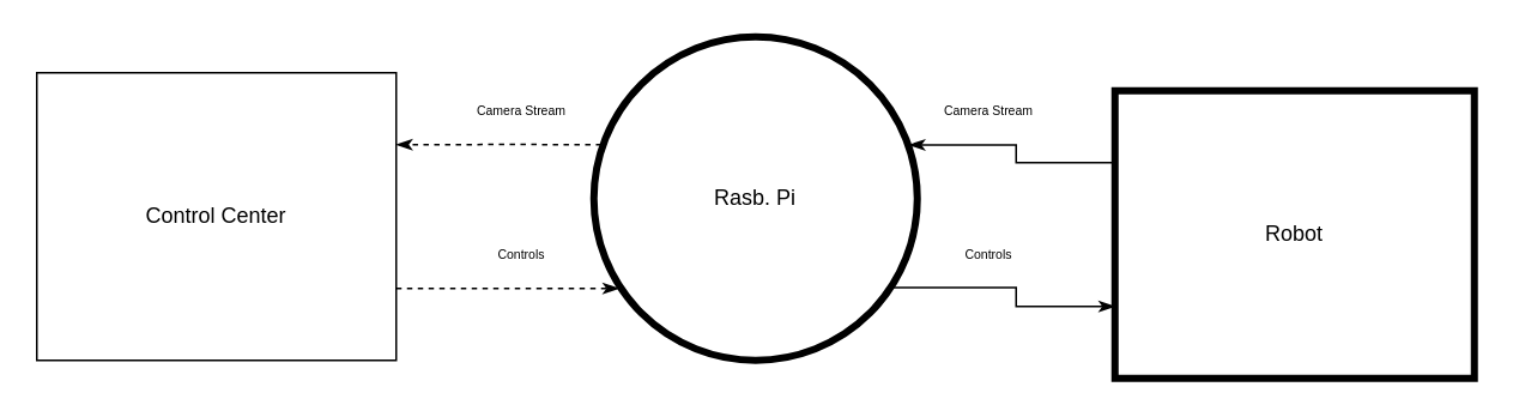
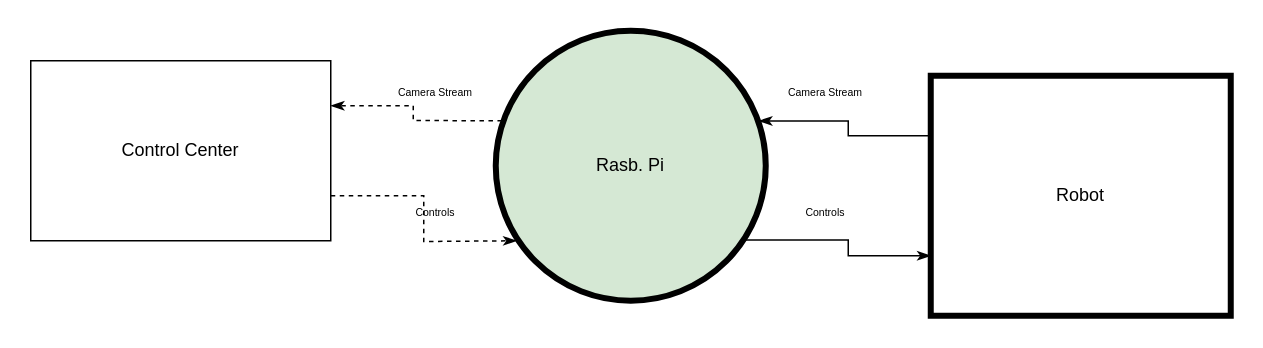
- <mxCell id="2" value="Rasb. Pi" style="ellipse;whiteSpace=wrap;html=1;aspect=fixed;strokeWidth=4;" parent="1" vertex="1"><mxGeometry x="330" y="20" width="180" height="180" as="geometry" /></mxCell>
+ <mxCell id="2" value="Rasb. Pi" style="ellipse;whiteSpace=wrap;html=1;aspect=fixed;strokeWidth=4;fillColor=#d5e8d4;" parent="1" vertex="1"><mxGeometry x="330" y="20" width="180" height="180" as="geometry" /></mxCell>
- <mxCell id="5" value="Control Center" style="rounded=0;whiteSpace=wrap;html=1;" parent="1" vertex="1"><mxGeometry x="20" y="40" width="200" height="160" as="geometry" /></mxCell>
+ <mxCell id="5" value="Control Center" style="rounded=0;whiteSpace=wrap;html=1;" parent="1" vertex="1"><mxGeometry x="20" y="40" width="200" height="120" as="geometry" /></mxCell>
